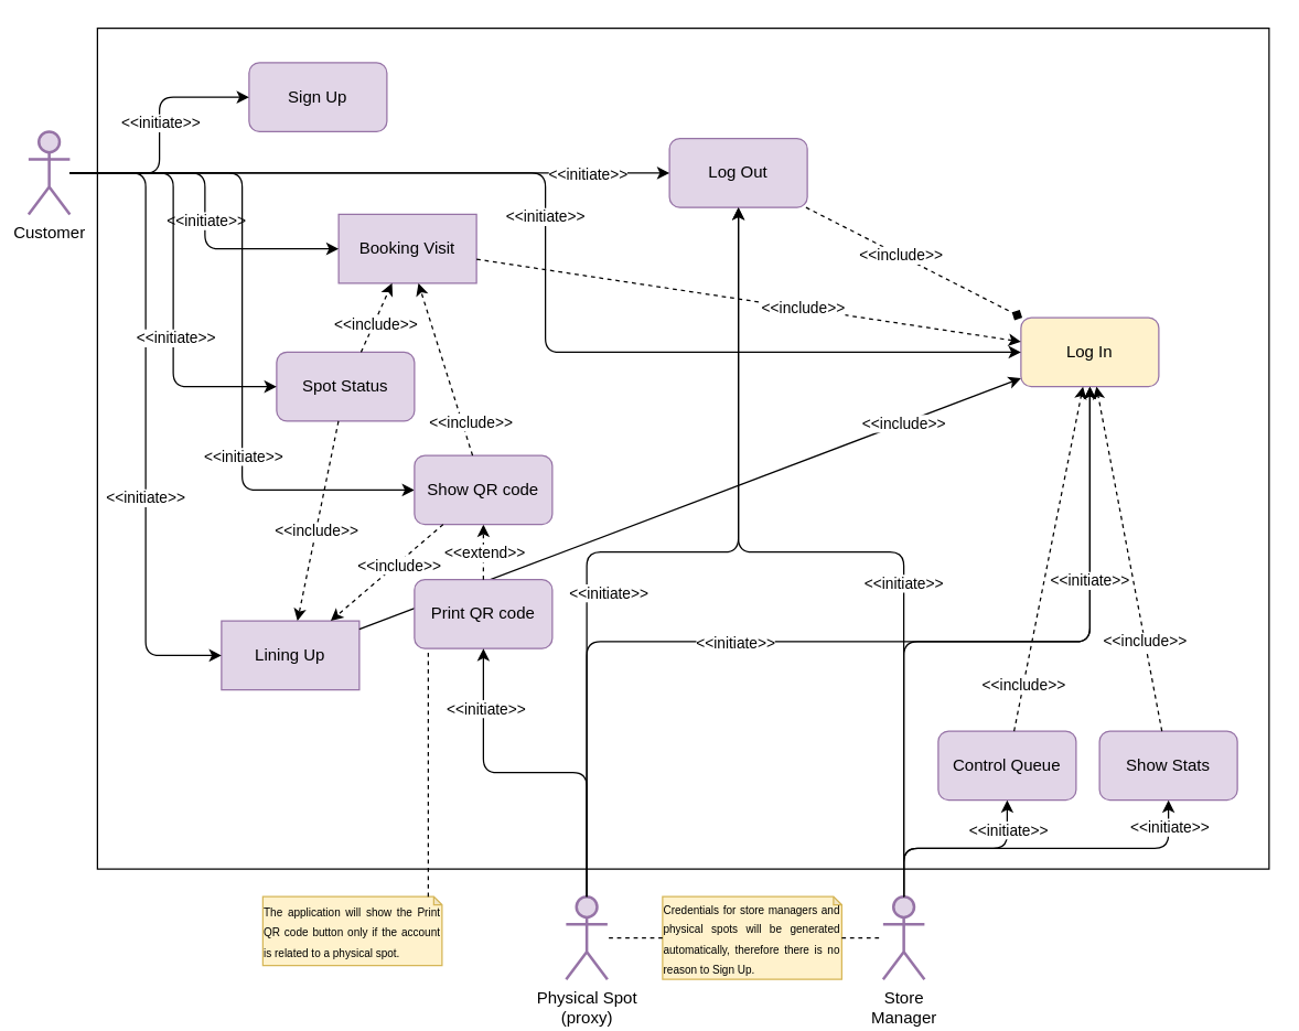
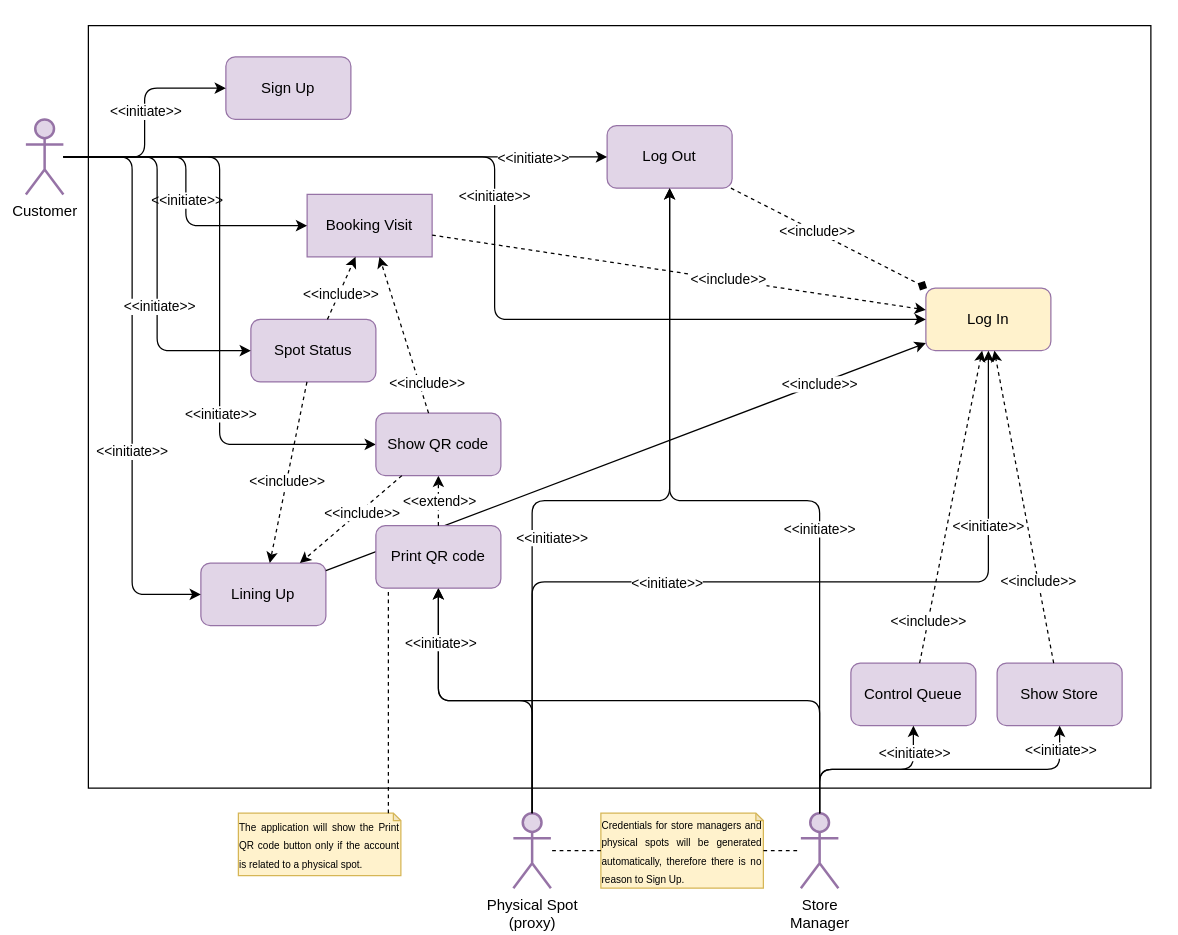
- <mxCell id="31" value="" style="endArrow=classic;html=1;edgeStyle=elbowEdgeStyle;elbow=vertical;" edge="1" parent="1" source="28" target="7"><mxGeometry width="50" height="50" relative="1" as="geometry"><mxPoint x="94" y="125" as="sourcePoint" /><mxPoint x="274" y="125" as="targetPoint" /></mxGeometry></mxCell>
+ <mxCell id="31" value="" style="endArrow=classic;html=1;edgeStyle=elbowEdgeStyle;elbow=vertical;" edge="1" parent="1" source="28" target="39"><mxGeometry width="50" height="50" relative="1" as="geometry"><mxPoint x="94" y="125" as="sourcePoint" /><mxPoint x="274" y="125" as="targetPoint" /></mxGeometry></mxCell>
- <mxCell id="4" value="Lining Up" style="whiteSpace=wrap;html=1;fillColor=#e1d5e7;strokeColor=#9673a6;shadow=0;sketch=0;rounded=0;" parent="1" vertex="1"><mxGeometry x="160" y="450" width="100" height="50" as="geometry" /></mxCell>
+ <mxCell id="4" value="Lining Up" style="rounded=1;whiteSpace=wrap;html=1;fillColor=#e1d5e7;strokeColor=#9673a6;rounded=1;shadow=0;sketch=0;" parent="1" vertex="1"><mxGeometry x="160" y="450" width="100" height="50" as="geometry" /></mxCell>
- <mxCell id="44" value="Show Stats" style="rounded=1;whiteSpace=wrap;html=1;fillColor=#e1d5e7;strokeColor=#9673a6;shadow=0;sketch=0;" vertex="1" parent="1"><mxGeometry x="797" y="530" width="100" height="50" as="geometry" /></mxCell>
+ <mxCell id="44" value="Show Store" style="rounded=1;whiteSpace=wrap;html=1;fillColor=#e1d5e7;strokeColor=#9673a6;shadow=0;sketch=0;" vertex="1" parent="1"><mxGeometry x="797" y="530" width="100" height="50" as="geometry" /></mxCell>
